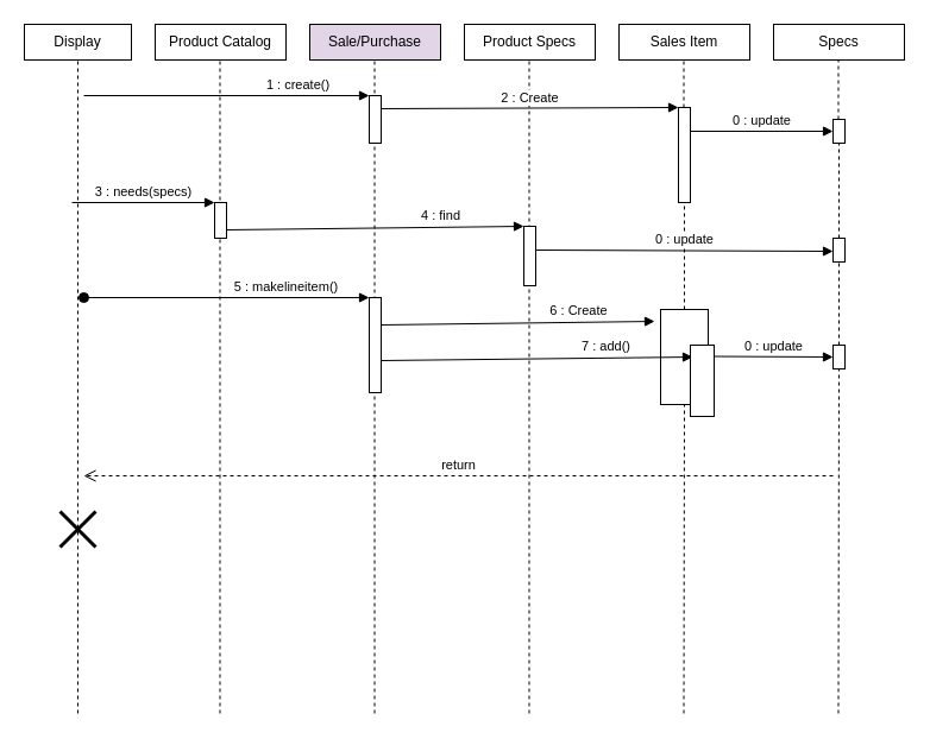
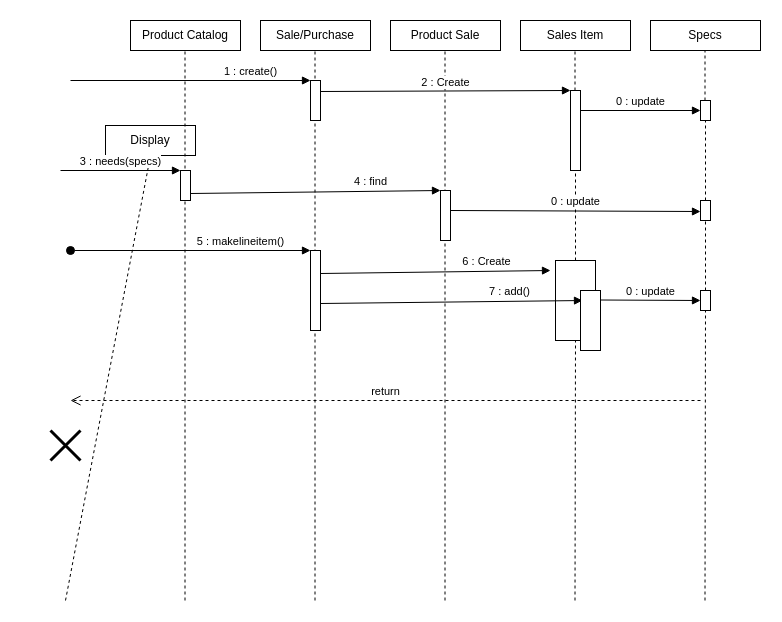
- <mxCell id="2" value="Display" style="rounded=0;whiteSpace=wrap;html=1;" vertex="1" parent="1"><mxGeometry x="20" y="20" width="90" height="30" as="geometry" /></mxCell>
+ <mxCell id="2" value="Display" style="rounded=0;whiteSpace=wrap;html=1;" vertex="1" parent="1"><mxGeometry x="105" y="125" width="90" height="30" as="geometry" /></mxCell>
- <mxCell id="4" value="Sale/Purchase" style="rounded=0;whiteSpace=wrap;html=1;fillColor=#e1d5e7;" vertex="1" parent="1"><mxGeometry x="260" y="20" width="110" height="30" as="geometry" /></mxCell>
+ <mxCell id="4" value="Sale/Purchase" style="rounded=0;whiteSpace=wrap;html=1;" vertex="1" parent="1"><mxGeometry x="260" y="20" width="110" height="30" as="geometry" /></mxCell>
- <mxCell id="5" value="Product Specs" style="rounded=0;whiteSpace=wrap;html=1;" vertex="1" parent="1"><mxGeometry x="390" y="20" width="110" height="30" as="geometry" /></mxCell>
+ <mxCell id="5" value="Product Sale" style="rounded=0;whiteSpace=wrap;html=1;" vertex="1" parent="1"><mxGeometry x="390" y="20" width="110" height="30" as="geometry" /></mxCell>
